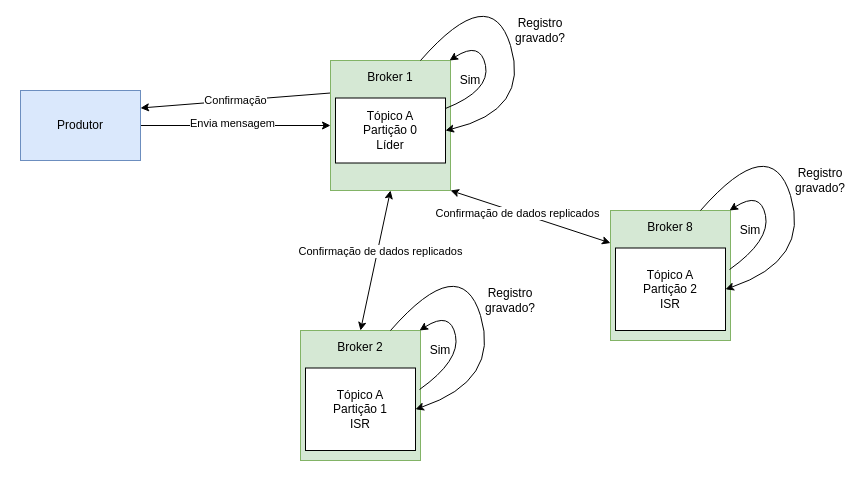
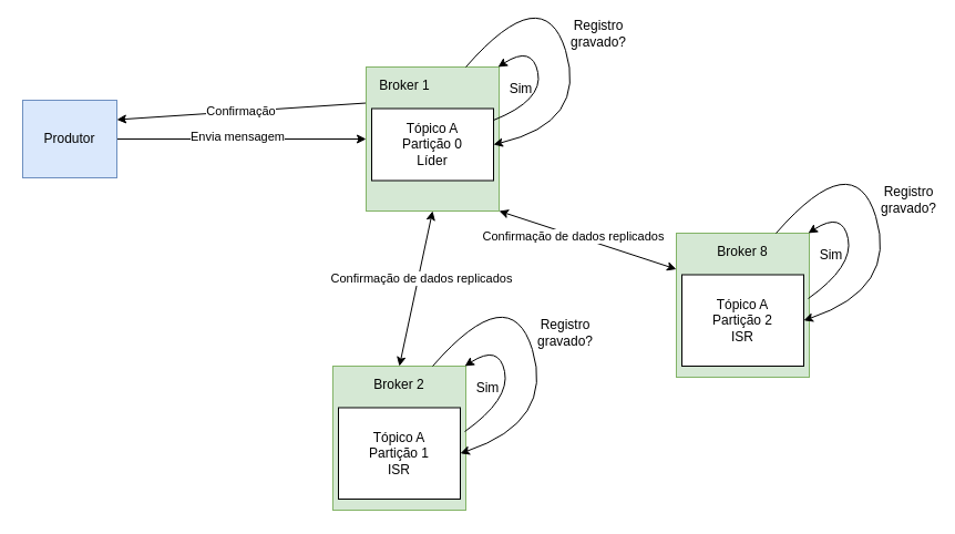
- <mxCell id="10" value="Broker 1" style="text;html=1;strokeColor=none;fillColor=none;align=center;verticalAlign=middle;whiteSpace=wrap;rounded=0;" parent="7" vertex="1"><mxGeometry x="35" y="7" width="50" height="20" as="geometry" /></mxCell>
+ <mxCell id="10" value="Broker 1" style="text;html=1;strokeColor=none;fillColor=none;align=center;verticalAlign=middle;whiteSpace=wrap;rounded=0;" parent="7" vertex="1"><mxGeometry x="10" y="7" width="50" height="20" as="geometry" /></mxCell>
- <mxCell id="4" value="Produtor" style="rounded=0;whiteSpace=wrap;html=1;fillColor=#dae8fc;strokeColor=#6c8ebf;" parent="1" vertex="1"><mxGeometry x="20" y="90" width="120" height="70" as="geometry" /></mxCell>
+ <mxCell id="4" value="Produtor" style="rounded=0;whiteSpace=wrap;html=1;fillColor=#dae8fc;strokeColor=#6c8ebf;" parent="1" vertex="1"><mxGeometry x="20" y="90" width="85" height="70" as="geometry" /></mxCell>
